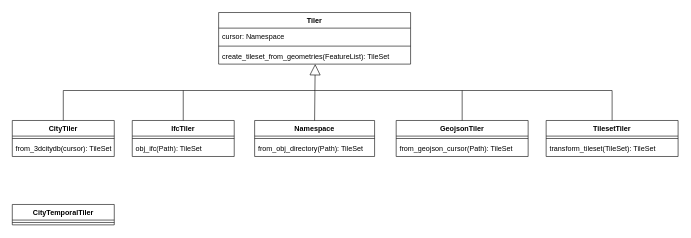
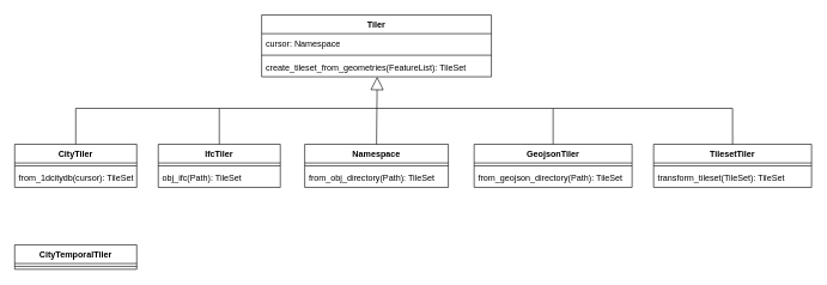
- <mxCell id="8" value="from_3dcitydb(cursor): TileSet" style="text;strokeColor=none;fillColor=none;align=left;verticalAlign=top;spacingLeft=4;spacingRight=4;overflow=hidden;rotatable=0;points=[[0,0.5],[1,0.5]];portConstraint=eastwest;" vertex="1" parent="6"><mxGeometry y="34" width="170" height="26" as="geometry" /></mxCell>
+ <mxCell id="8" value="from_1dcitydb(cursor): TileSet" style="text;strokeColor=none;fillColor=none;align=left;verticalAlign=top;spacingLeft=4;spacingRight=4;overflow=hidden;rotatable=0;points=[[0,0.5],[1,0.5]];portConstraint=eastwest;" vertex="1" parent="6"><mxGeometry y="34" width="170" height="26" as="geometry" /></mxCell>
- <mxCell id="17" value="from_geojson_cursor(Path): TileSet" style="text;strokeColor=none;fillColor=none;align=left;verticalAlign=top;spacingLeft=4;spacingRight=4;overflow=hidden;rotatable=0;points=[[0,0.5],[1,0.5]];portConstraint=eastwest;" vertex="1" parent="15"><mxGeometry y="34" width="220" height="26" as="geometry" /></mxCell>
+ <mxCell id="17" value="from_geojson_directory(Path): TileSet" style="text;strokeColor=none;fillColor=none;align=left;verticalAlign=top;spacingLeft=4;spacingRight=4;overflow=hidden;rotatable=0;points=[[0,0.5],[1,0.5]];portConstraint=eastwest;" vertex="1" parent="15"><mxGeometry y="34" width="220" height="26" as="geometry" /></mxCell>
